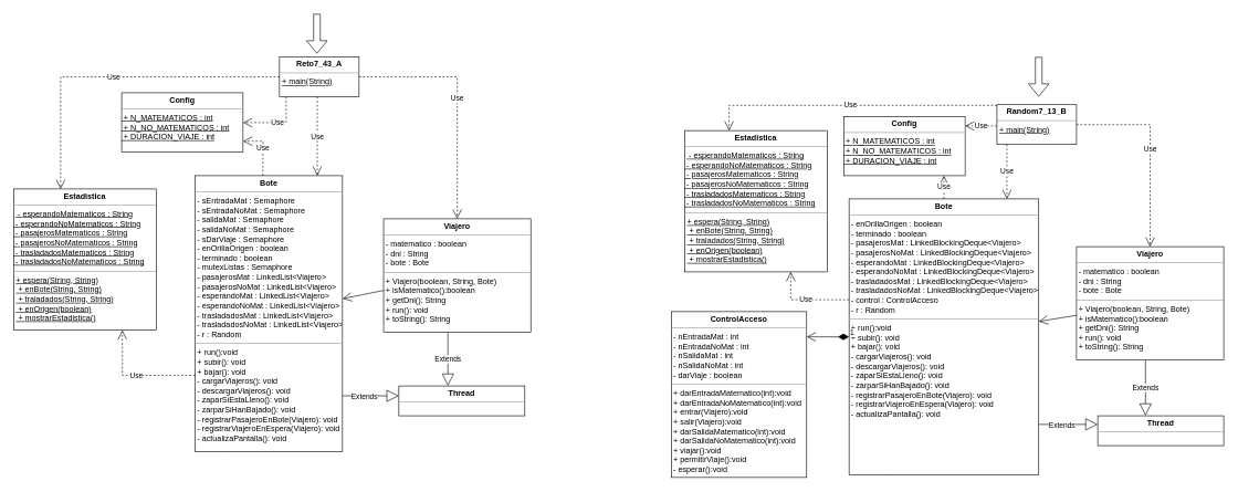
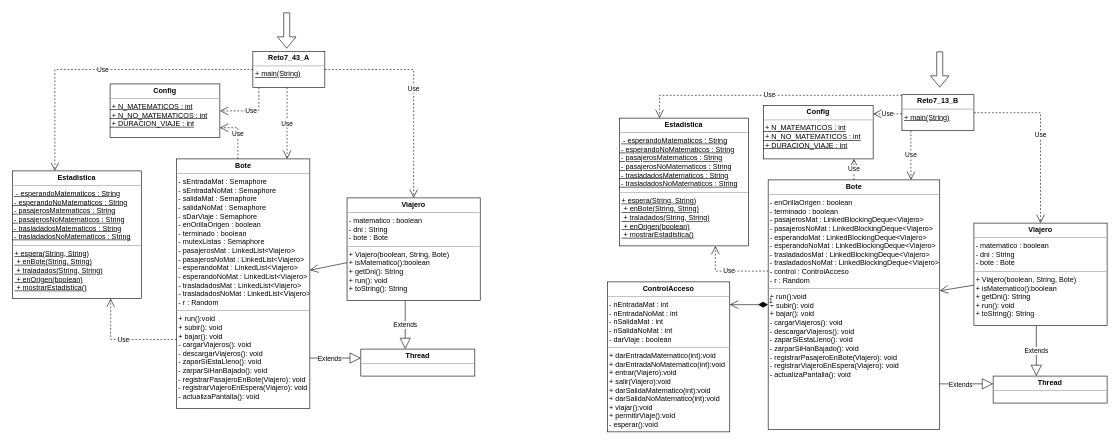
- <mxCell id="19" value="&lt;p style=&quot;margin:0px;margin-top:4px;text-align:center;&quot;&gt;&lt;b&gt;Random7_13_B&lt;/b&gt;&lt;/p&gt;&lt;hr size=&quot;1&quot;&gt;&lt;p style=&quot;margin:0px;margin-left:4px;&quot;&gt;&lt;u&gt;+ main(String)&lt;/u&gt;&lt;br&gt;&lt;/p&gt;" style="verticalAlign=top;align=left;overflow=fill;fontSize=12;fontFamily=Helvetica;html=1;" vertex="1" parent="1"><mxGeometry x="1503" y="157" width="120" height="60" as="geometry" /></mxCell>
+ <mxCell id="19" value="&lt;p style=&quot;margin:0px;margin-top:4px;text-align:center;&quot;&gt;&lt;b&gt;Reto7_13_B&lt;/b&gt;&lt;/p&gt;&lt;hr size=&quot;1&quot;&gt;&lt;p style=&quot;margin:0px;margin-left:4px;&quot;&gt;&lt;u&gt;+ main(String)&lt;/u&gt;&lt;br&gt;&lt;/p&gt;" style="verticalAlign=top;align=left;overflow=fill;fontSize=12;fontFamily=Helvetica;html=1;" vertex="1" parent="1"><mxGeometry x="1503" y="157" width="120" height="60" as="geometry" /></mxCell>
